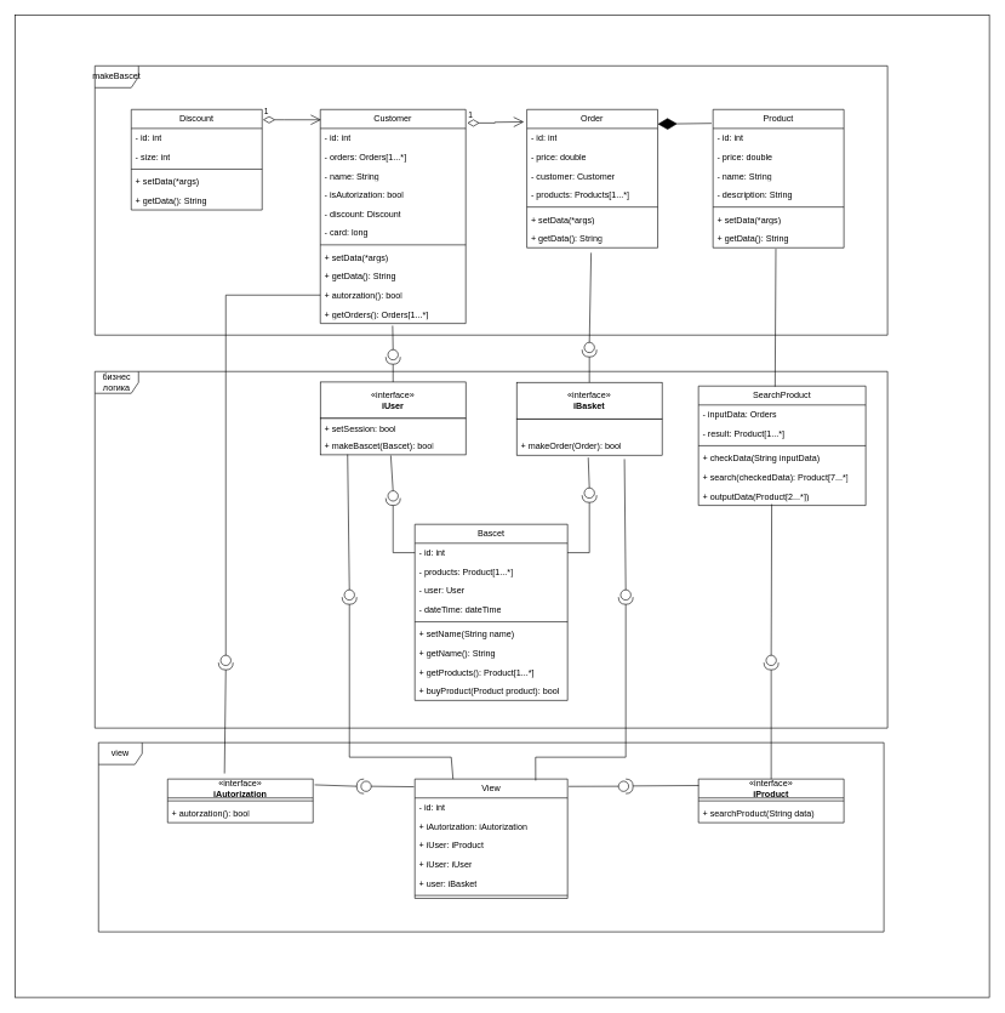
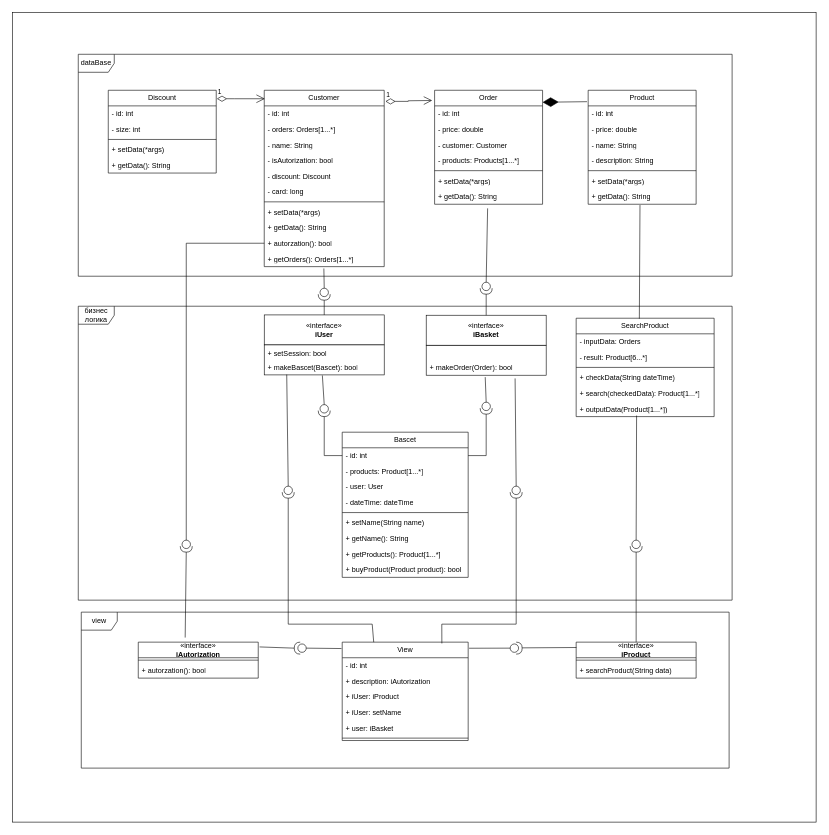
- <mxCell id="73" value="makeBascet" style="shape=umlFrame;whiteSpace=wrap;html=1;pointerEvents=0;" parent="1" vertex="1"><mxGeometry x="130" y="90" width="1090" height="370" as="geometry" /></mxCell>
+ <mxCell id="73" value="dataBase" style="shape=umlFrame;whiteSpace=wrap;html=1;pointerEvents=0;" parent="1" vertex="1"><mxGeometry x="130" y="90" width="1090" height="370" as="geometry" /></mxCell>
- <mxCell id="81" value="- result: Product[1...*]" style="text;strokeColor=none;fillColor=none;align=left;verticalAlign=top;spacingLeft=4;spacingRight=4;overflow=hidden;rotatable=0;points=[[0,0.5],[1,0.5]];portConstraint=eastwest;whiteSpace=wrap;html=1;" parent="79" vertex="1"><mxGeometry y="52" width="230" height="26" as="geometry" /></mxCell>
+ <mxCell id="81" value="- result: Product[6...*]" style="text;strokeColor=none;fillColor=none;align=left;verticalAlign=top;spacingLeft=4;spacingRight=4;overflow=hidden;rotatable=0;points=[[0,0.5],[1,0.5]];portConstraint=eastwest;whiteSpace=wrap;html=1;" parent="79" vertex="1"><mxGeometry y="52" width="230" height="26" as="geometry" /></mxCell>
- <mxCell id="83" value="+ checkData(String inputData)" style="text;strokeColor=none;fillColor=none;align=left;verticalAlign=top;spacingLeft=4;spacingRight=4;overflow=hidden;rotatable=0;points=[[0,0.5],[1,0.5]];portConstraint=eastwest;whiteSpace=wrap;html=1;" parent="79" vertex="1"><mxGeometry y="86" width="230" height="26" as="geometry" /></mxCell>
+ <mxCell id="83" value="+ checkData(String dateTime)" style="text;strokeColor=none;fillColor=none;align=left;verticalAlign=top;spacingLeft=4;spacingRight=4;overflow=hidden;rotatable=0;points=[[0,0.5],[1,0.5]];portConstraint=eastwest;whiteSpace=wrap;html=1;" parent="79" vertex="1"><mxGeometry y="86" width="230" height="26" as="geometry" /></mxCell>
- <mxCell id="84" value="+ search(checkedData): Product[7...*]" style="text;strokeColor=none;fillColor=none;align=left;verticalAlign=top;spacingLeft=4;spacingRight=4;overflow=hidden;rotatable=0;points=[[0,0.5],[1,0.5]];portConstraint=eastwest;whiteSpace=wrap;html=1;" parent="79" vertex="1"><mxGeometry y="112" width="230" height="26" as="geometry" /></mxCell>
+ <mxCell id="84" value="+ search(checkedData): Product[1...*]" style="text;strokeColor=none;fillColor=none;align=left;verticalAlign=top;spacingLeft=4;spacingRight=4;overflow=hidden;rotatable=0;points=[[0,0.5],[1,0.5]];portConstraint=eastwest;whiteSpace=wrap;html=1;" parent="79" vertex="1"><mxGeometry y="112" width="230" height="26" as="geometry" /></mxCell>
- <mxCell id="85" value="+ outputData(Product[2...*])" style="text;strokeColor=none;fillColor=none;align=left;verticalAlign=top;spacingLeft=4;spacingRight=4;overflow=hidden;rotatable=0;points=[[0,0.5],[1,0.5]];portConstraint=eastwest;whiteSpace=wrap;html=1;" parent="79" vertex="1"><mxGeometry y="138" width="230" height="26" as="geometry" /></mxCell>
+ <mxCell id="85" value="+ outputData(Product[1...*])" style="text;strokeColor=none;fillColor=none;align=left;verticalAlign=top;spacingLeft=4;spacingRight=4;overflow=hidden;rotatable=0;points=[[0,0.5],[1,0.5]];portConstraint=eastwest;whiteSpace=wrap;html=1;" parent="79" vertex="1"><mxGeometry y="138" width="230" height="26" as="geometry" /></mxCell>
- <mxCell id="96" value="+&amp;nbsp;&lt;span style=&quot;border-color: var(--border-color); text-align: center;&quot;&gt;iAutorization:&amp;nbsp;&lt;/span&gt;&lt;span style=&quot;border-color: var(--border-color); text-align: center;&quot;&gt;iAutorization&lt;/span&gt;" style="text;strokeColor=none;fillColor=none;align=left;verticalAlign=top;spacingLeft=4;spacingRight=4;overflow=hidden;rotatable=0;points=[[0,0.5],[1,0.5]];portConstraint=eastwest;whiteSpace=wrap;html=1;" vertex="1" parent="94"><mxGeometry y="52" width="210" height="26" as="geometry" /></mxCell>
+ <mxCell id="96" value="+&amp;nbsp;&lt;span style=&quot;border-color: var(--border-color); text-align: center;&quot;&gt;description:&amp;nbsp;&lt;/span&gt;&lt;span style=&quot;border-color: var(--border-color); text-align: center;&quot;&gt;iAutorization&lt;/span&gt;" style="text;strokeColor=none;fillColor=none;align=left;verticalAlign=top;spacingLeft=4;spacingRight=4;overflow=hidden;rotatable=0;points=[[0,0.5],[1,0.5]];portConstraint=eastwest;whiteSpace=wrap;html=1;" vertex="1" parent="94"><mxGeometry y="52" width="210" height="26" as="geometry" /></mxCell>
- <mxCell id="98" value="+ iUser:&amp;nbsp;iUser" style="text;strokeColor=none;fillColor=none;align=left;verticalAlign=top;spacingLeft=4;spacingRight=4;overflow=hidden;rotatable=0;points=[[0,0.5],[1,0.5]];portConstraint=eastwest;whiteSpace=wrap;html=1;" vertex="1" parent="94"><mxGeometry y="104" width="210" height="26" as="geometry" /></mxCell>
+ <mxCell id="98" value="+ iUser:&amp;nbsp;setName" style="text;strokeColor=none;fillColor=none;align=left;verticalAlign=top;spacingLeft=4;spacingRight=4;overflow=hidden;rotatable=0;points=[[0,0.5],[1,0.5]];portConstraint=eastwest;whiteSpace=wrap;html=1;" vertex="1" parent="94"><mxGeometry y="104" width="210" height="26" as="geometry" /></mxCell>
